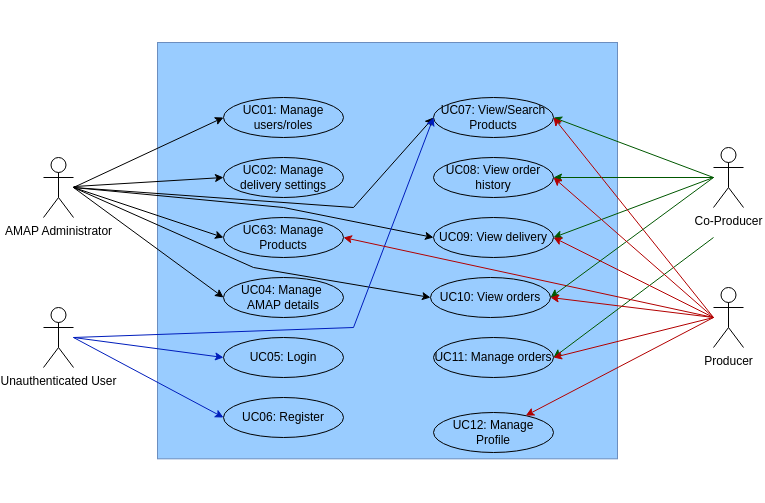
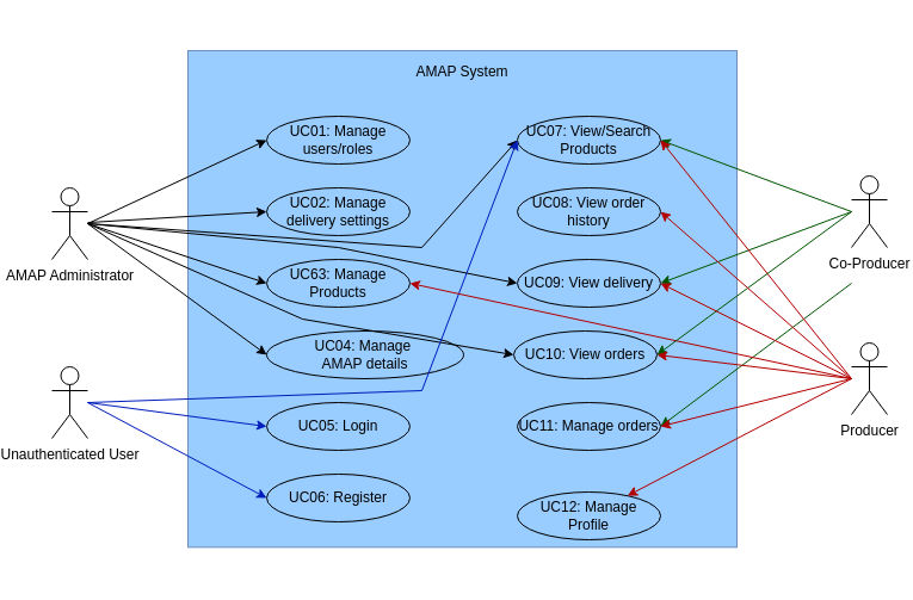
+ <mxCell id="6" value="AMAP System" style="text;html=1;align=center;verticalAlign=middle;whiteSpace=wrap;rounded=0;" parent="1" vertex="1"><mxGeometry x="321" y="45.32" width="86" height="30" as="geometry" /></mxCell>
- <mxCell id="30" value="" style="endArrow=classic;html=1;rounded=0;entryX=1;entryY=0.5;entryDx=0;entryDy=0;fillColor=#008a00;strokeColor=#005700;" parent="1" target="19" edge="1" source="4"><mxGeometry width="50" height="50" relative="1" as="geometry"><mxPoint x="690" y="237" as="sourcePoint" /><mxPoint x="540" y="187" as="targetPoint" /></mxGeometry></mxCell>
- <mxCell id="13" value="UC04: Manage&amp;nbsp;&lt;div&gt;AMAP details&lt;/div&gt;" style="ellipse;whiteSpace=wrap;html=1;fillColor=none;" parent="1" vertex="1"><mxGeometry x="200" y="277" width="120" height="40" as="geometry" /></mxCell>
+ <mxCell id="13" value="UC04: Manage&amp;nbsp;&lt;div&gt;AMAP details&lt;/div&gt;" style="ellipse;whiteSpace=wrap;html=1;fillColor=none;" parent="1" vertex="1"><mxGeometry x="200" y="277" width="165" height="40" as="geometry" /></mxCell>
